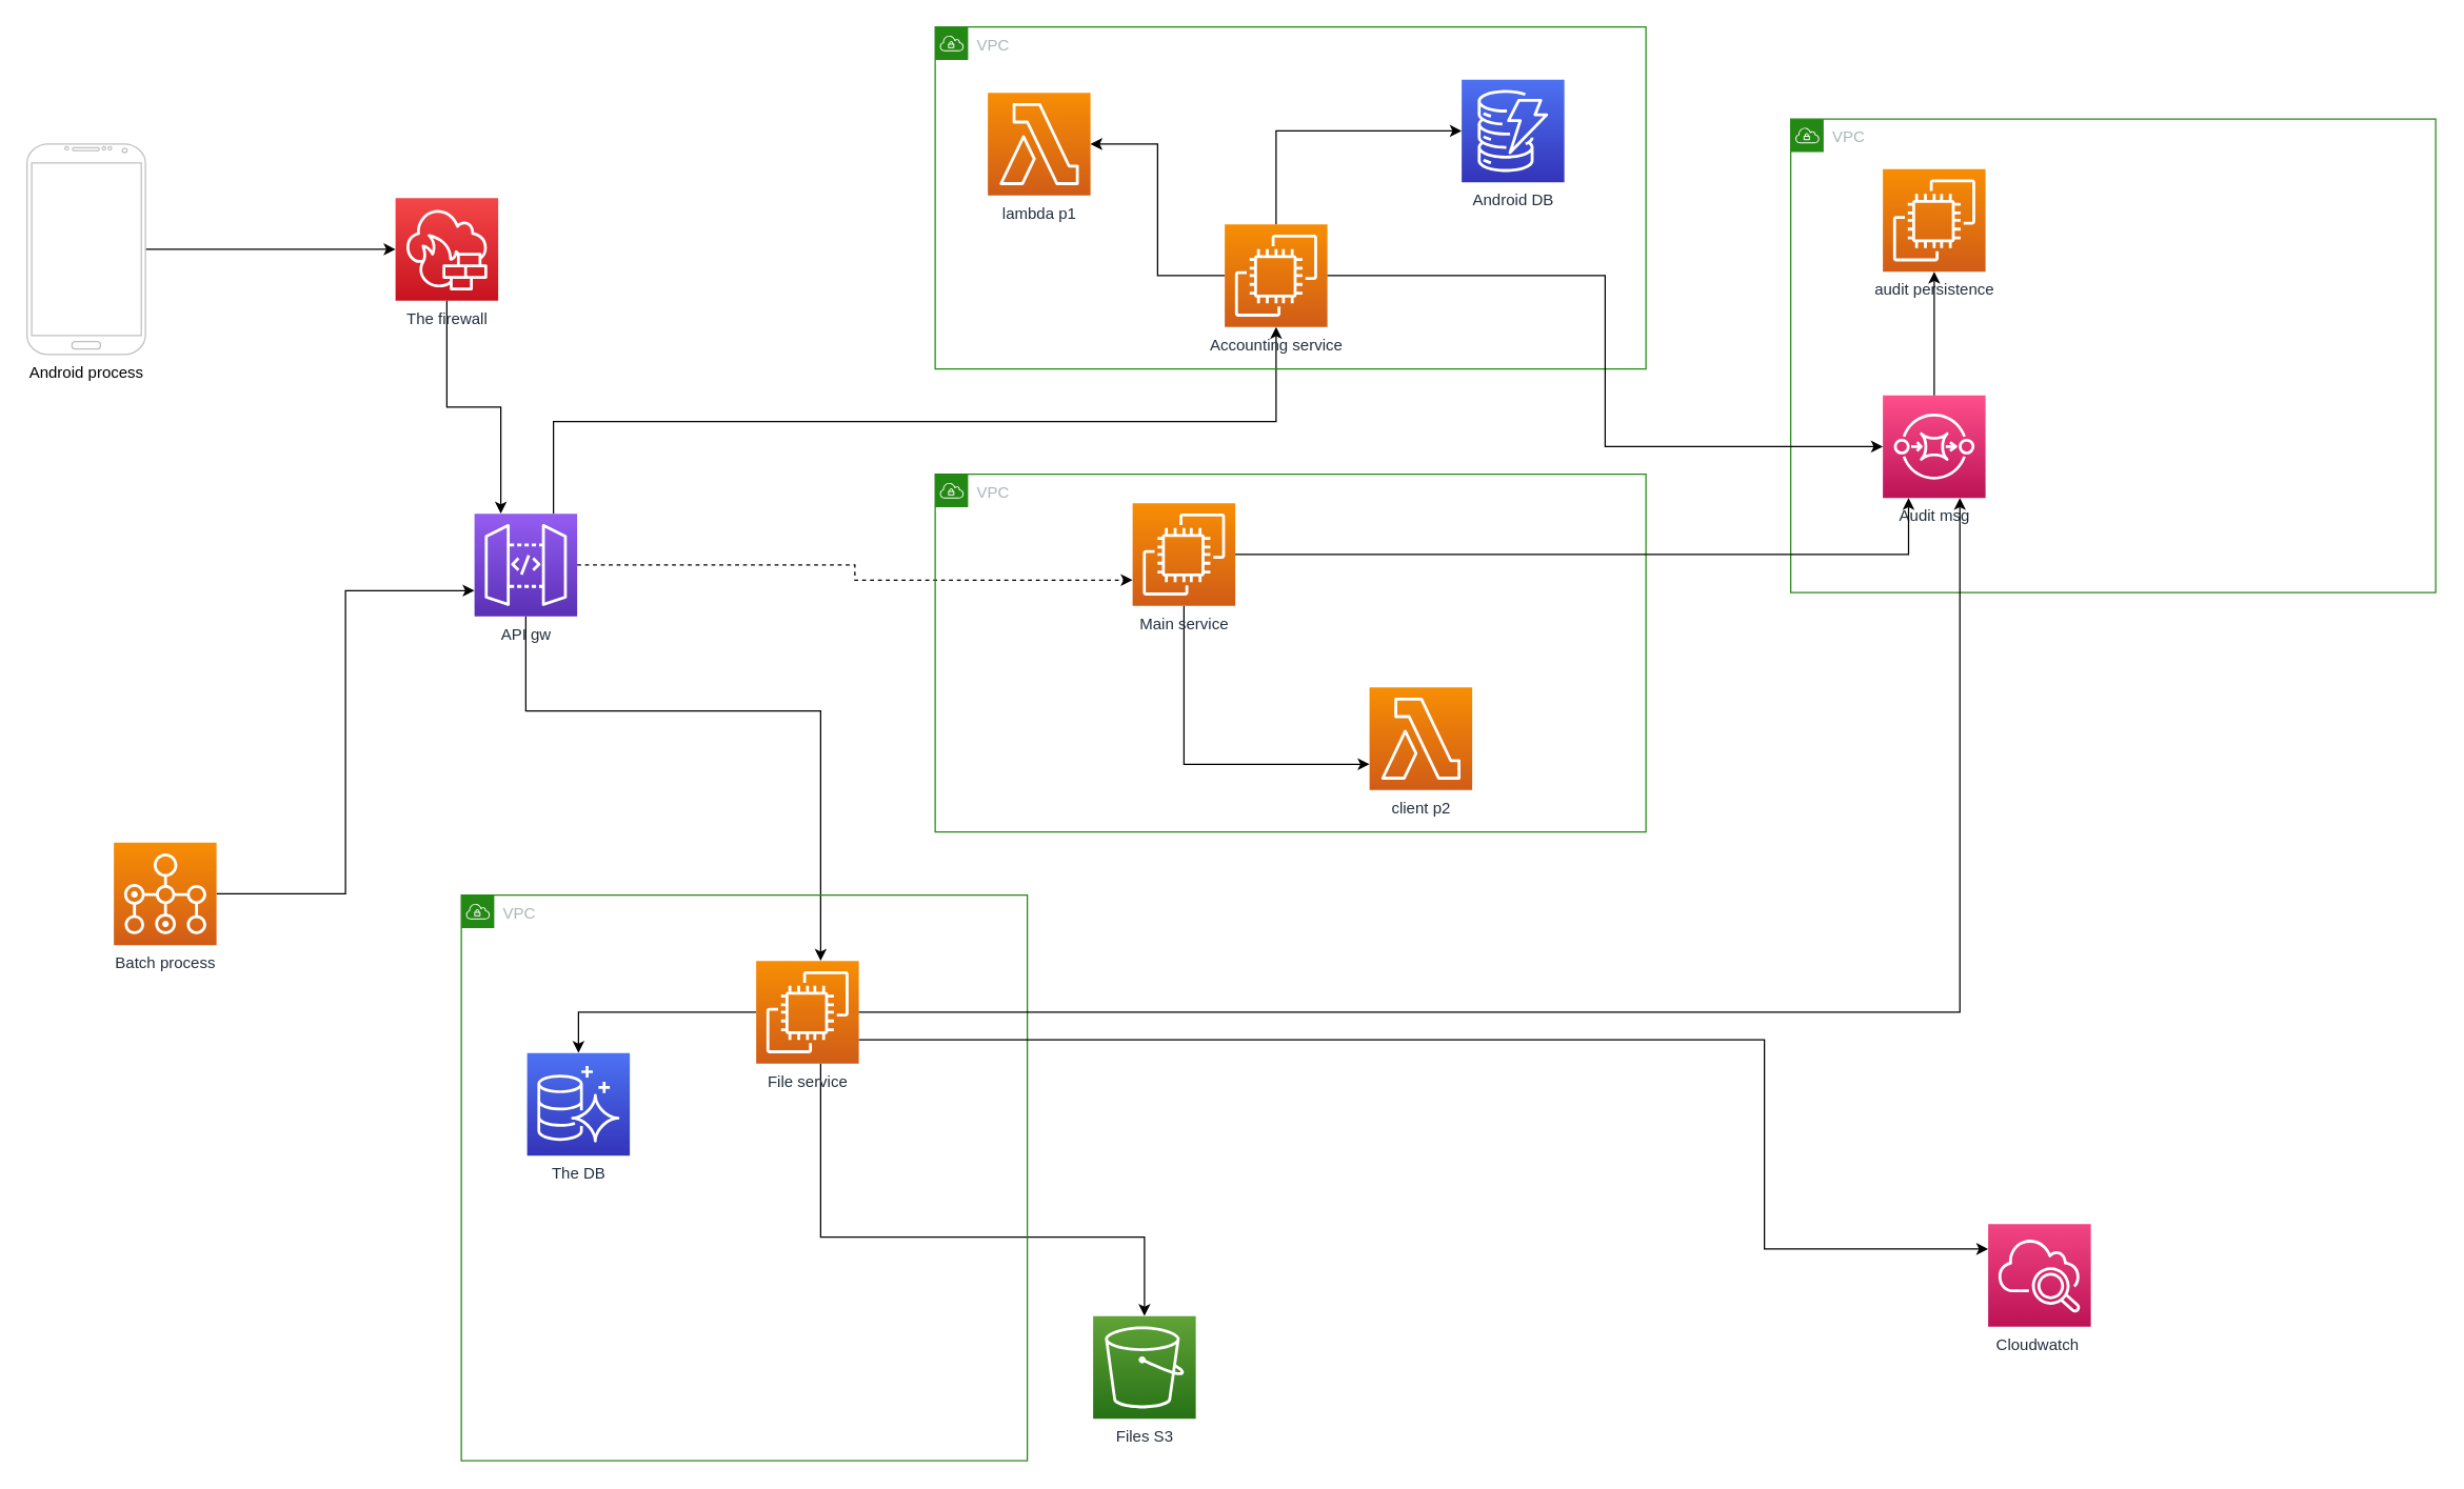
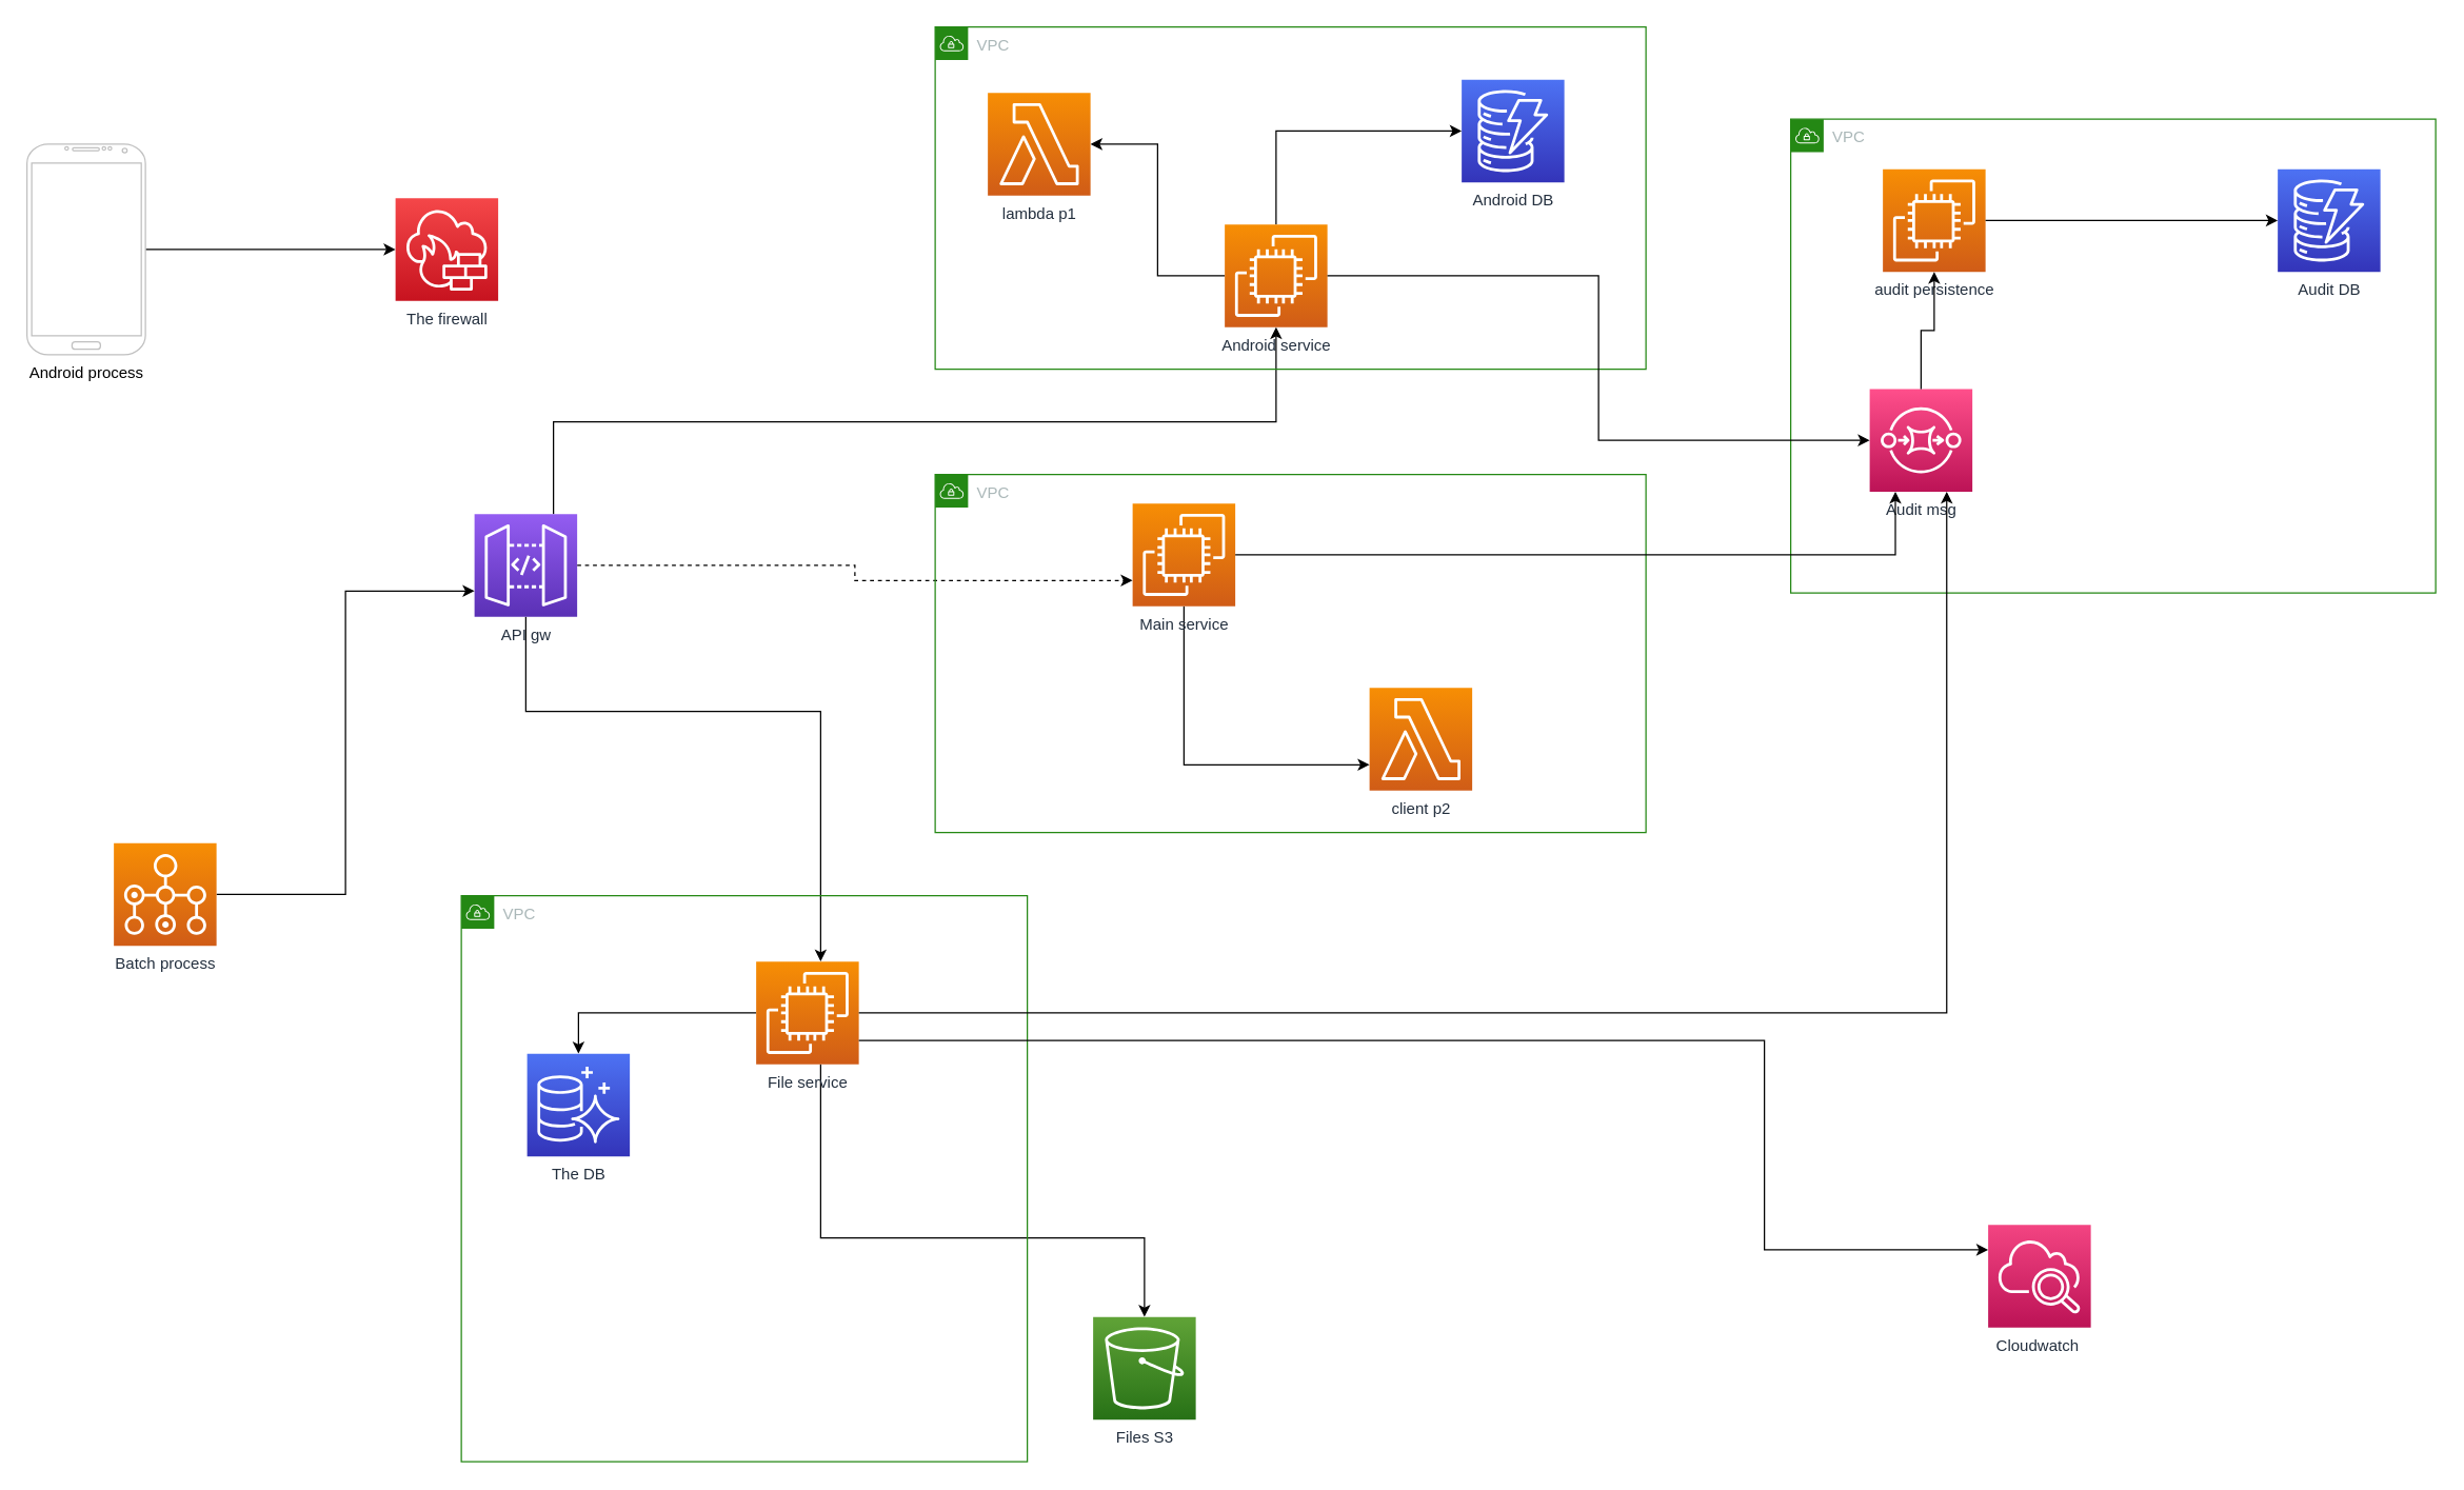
+ <mxCell id="17" style="edgeStyle=orthogonalEdgeStyle;rounded=0;orthogonalLoop=1;jettySize=auto;html=1;entryX=0;entryY=0.5;entryDx=0;entryDy=0;entryPerimeter=0;" parent="14" source="16" target="15" edge="1"><mxGeometry relative="1" as="geometry"><mxPoint x="-280" y="40" as="targetPoint" /></mxGeometry></mxCell>
+ <mxCell id="15" value="Audit DB" style="sketch=0;points=[[0,0,0],[0.25,0,0],[0.5,0,0],[0.75,0,0],[1,0,0],[0,1,0],[0.25,1,0],[0.5,1,0],[0.75,1,0],[1,1,0],[0,0.25,0],[0,0.5,0],[0,0.75,0],[1,0.25,0],[1,0.5,0],[1,0.75,0]];outlineConnect=0;fontColor=#232F3E;gradientColor=#4D72F3;gradientDirection=north;fillColor=#3334B9;strokeColor=#ffffff;dashed=0;verticalLabelPosition=bottom;verticalAlign=top;align=center;html=1;fontSize=12;fontStyle=0;aspect=fixed;shape=mxgraph.aws4.resourceIcon;resIcon=mxgraph.aws4.dynamodb;" parent="14" vertex="1"><mxGeometry x="370" y="38" width="78" height="78" as="geometry" /></mxCell>
- <mxCell id="24" value="Accounting service" style="sketch=0;points=[[0,0,0],[0.25,0,0],[0.5,0,0],[0.75,0,0],[1,0,0],[0,1,0],[0.25,1,0],[0.5,1,0],[0.75,1,0],[1,1,0],[0,0.25,0],[0,0.5,0],[0,0.75,0],[1,0.25,0],[1,0.5,0],[1,0.75,0]];outlineConnect=0;fontColor=#232F3E;gradientColor=#F78E04;gradientDirection=north;fillColor=#D05C17;strokeColor=#ffffff;dashed=0;verticalLabelPosition=bottom;verticalAlign=top;align=center;html=1;fontSize=12;fontStyle=0;aspect=fixed;shape=mxgraph.aws4.resourceIcon;resIcon=mxgraph.aws4.ec2;" parent="20" vertex="1"><mxGeometry x="220" y="150" width="78" height="78" as="geometry" /></mxCell>
+ <mxCell id="24" value="Android service" style="sketch=0;points=[[0,0,0],[0.25,0,0],[0.5,0,0],[0.75,0,0],[1,0,0],[0,1,0],[0.25,1,0],[0.5,1,0],[0.75,1,0],[1,1,0],[0,0.25,0],[0,0.5,0],[0,0.75,0],[1,0.25,0],[1,0.5,0],[1,0.75,0]];outlineConnect=0;fontColor=#232F3E;gradientColor=#F78E04;gradientDirection=north;fillColor=#D05C17;strokeColor=#ffffff;dashed=0;verticalLabelPosition=bottom;verticalAlign=top;align=center;html=1;fontSize=12;fontStyle=0;aspect=fixed;shape=mxgraph.aws4.resourceIcon;resIcon=mxgraph.aws4.ec2;" parent="20" vertex="1"><mxGeometry x="220" y="150" width="78" height="78" as="geometry" /></mxCell>
- <mxCell id="11" style="edgeStyle=orthogonalEdgeStyle;rounded=0;orthogonalLoop=1;jettySize=auto;html=1;" parent="1" source="12" target="7" edge="1"><mxGeometry relative="1" as="geometry"><Array as="points"><mxPoint x="339" y="309" /><mxPoint x="380" y="309" /></Array></mxGeometry></mxCell>
- <mxCell id="18" value="Audit msg" style="sketch=0;points=[[0,0,0],[0.25,0,0],[0.5,0,0],[0.75,0,0],[1,0,0],[0,1,0],[0.25,1,0],[0.5,1,0],[0.75,1,0],[1,1,0],[0,0.25,0],[0,0.5,0],[0,0.75,0],[1,0.25,0],[1,0.5,0],[1,0.75,0]];outlineConnect=0;fontColor=#232F3E;gradientColor=#FF4F8B;gradientDirection=north;fillColor=#BC1356;strokeColor=#ffffff;dashed=0;verticalLabelPosition=bottom;verticalAlign=top;align=center;html=1;fontSize=12;fontStyle=0;aspect=fixed;shape=mxgraph.aws4.resourceIcon;resIcon=mxgraph.aws4.sqs;" parent="14" vertex="1"><mxGeometry x="70" y="210" width="78" height="78" as="geometry" /></mxCell>
+ <mxCell id="18" value="Audit msg" style="sketch=0;points=[[0,0,0],[0.25,0,0],[0.5,0,0],[0.75,0,0],[1,0,0],[0,1,0],[0.25,1,0],[0.5,1,0],[0.75,1,0],[1,1,0],[0,0.25,0],[0,0.5,0],[0,0.75,0],[1,0.25,0],[1,0.5,0],[1,0.75,0]];outlineConnect=0;fontColor=#232F3E;gradientColor=#FF4F8B;gradientDirection=north;fillColor=#BC1356;strokeColor=#ffffff;dashed=0;verticalLabelPosition=bottom;verticalAlign=top;align=center;html=1;fontSize=12;fontStyle=0;aspect=fixed;shape=mxgraph.aws4.resourceIcon;resIcon=mxgraph.aws4.sqs;" parent="14" vertex="1"><mxGeometry x="60" y="205" width="78" height="78" as="geometry" /></mxCell>
